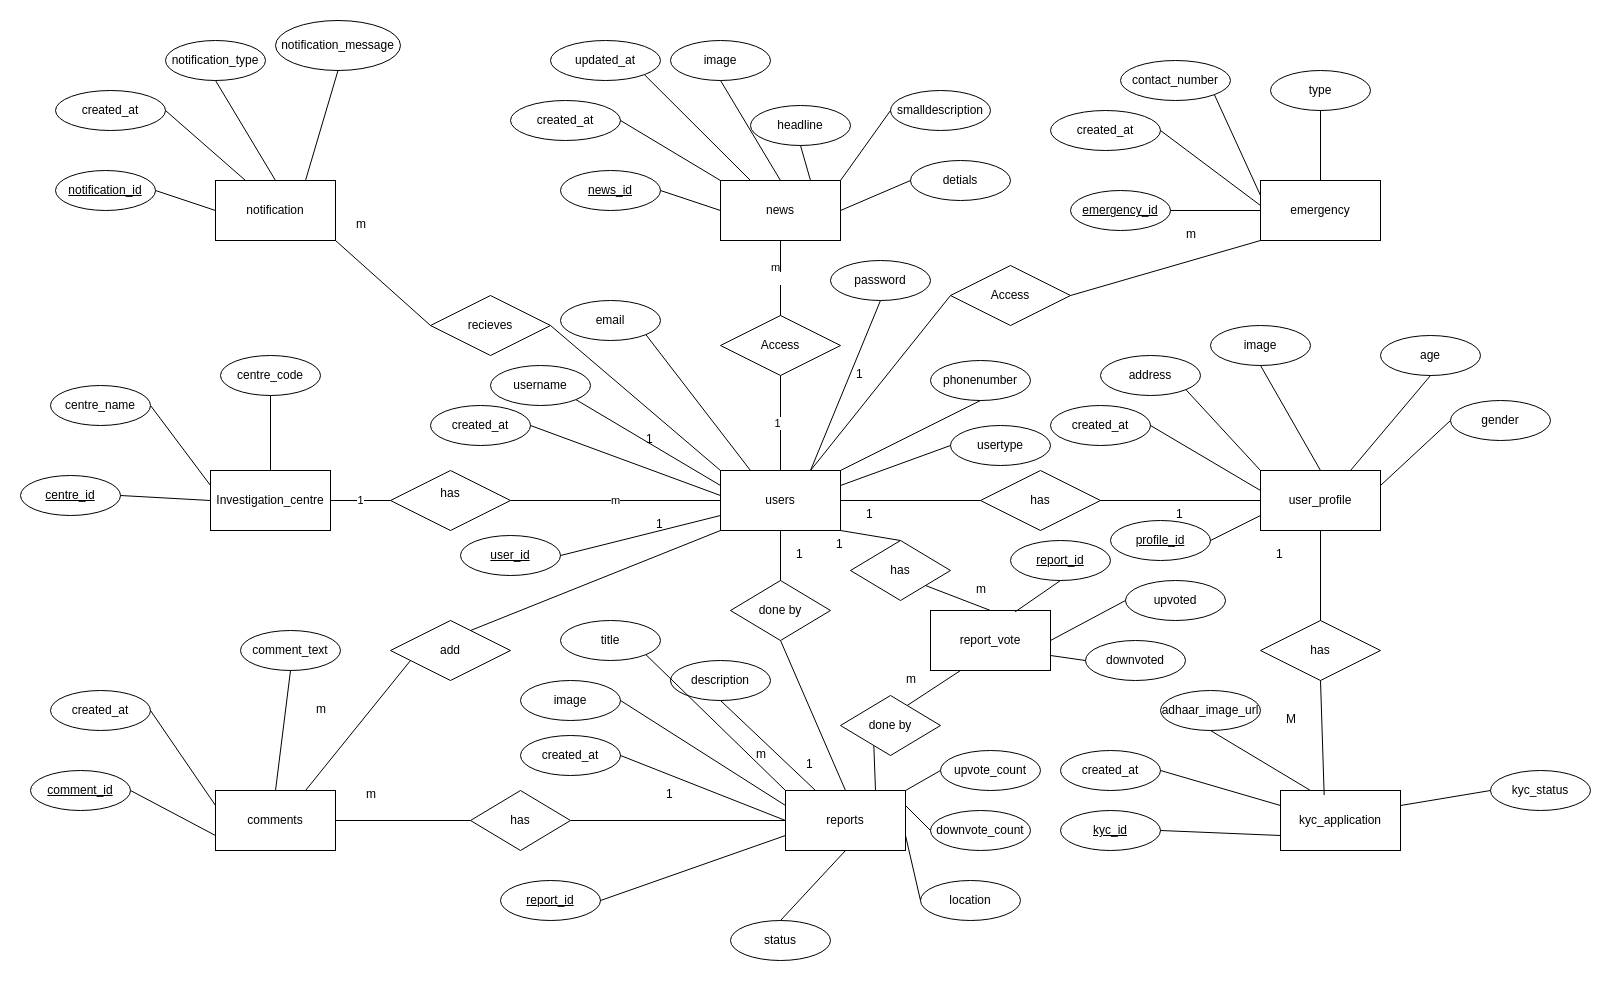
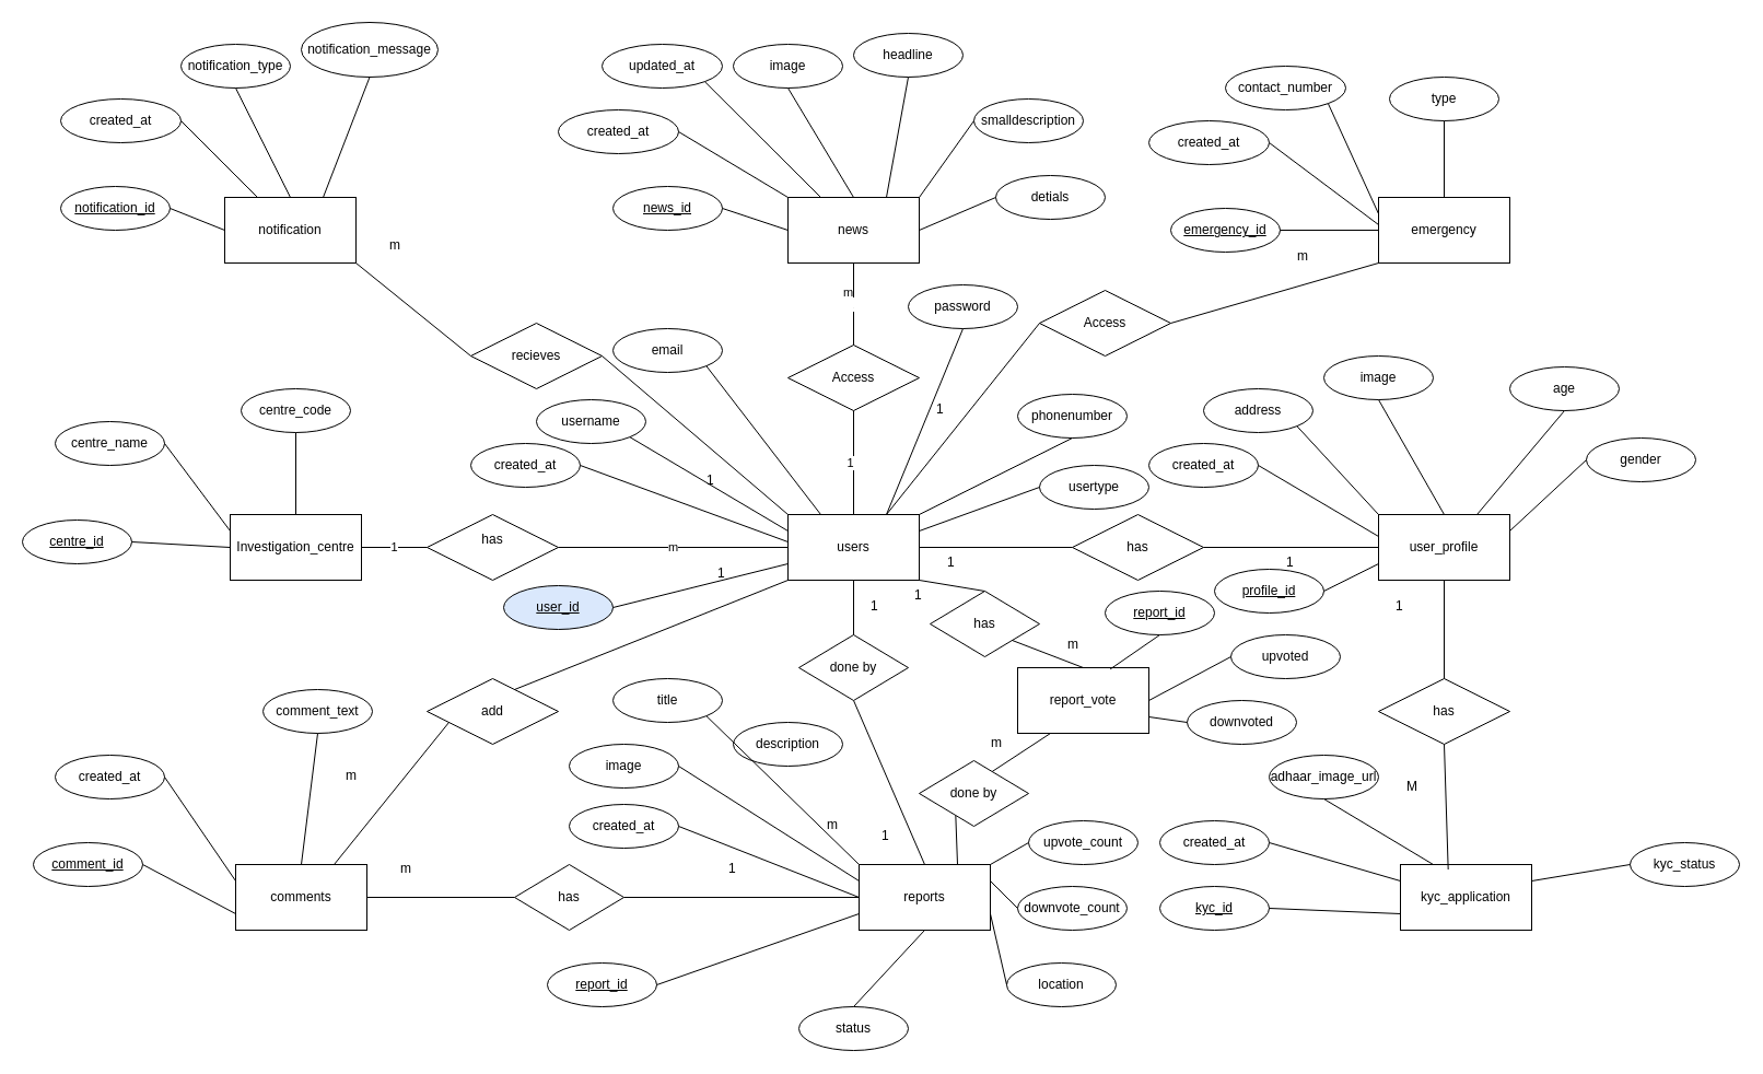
- <mxCell id="104" value="headline" style="ellipse;whiteSpace=wrap;html=1;align=center;" parent="1" vertex="1"><mxGeometry x="750" y="105" width="100" height="40" as="geometry" /></mxCell>
+ <mxCell id="104" value="headline" style="ellipse;whiteSpace=wrap;html=1;align=center;" parent="1" vertex="1"><mxGeometry x="780" y="30" width="100" height="40" as="geometry" /></mxCell>
- <mxCell id="124" value="notification" style="rounded=0;whiteSpace=wrap;html=1;" parent="1" vertex="1"><mxGeometry x="215" y="180" width="120" height="60" as="geometry" /></mxCell>
+ <mxCell id="124" value="notification" style="rounded=0;whiteSpace=wrap;html=1;" parent="1" vertex="1"><mxGeometry x="205" y="180" width="120" height="60" as="geometry" /></mxCell>
- <mxCell id="11" value="user_id" style="ellipse;whiteSpace=wrap;html=1;align=center;fontStyle=4;" parent="1" vertex="1"><mxGeometry x="460" y="535" width="100" height="40" as="geometry" /></mxCell>
+ <mxCell id="11" value="user_id" style="ellipse;whiteSpace=wrap;html=1;align=center;fontStyle=4;fillColor=#dae8fc;" parent="1" vertex="1"><mxGeometry x="460" y="535" width="100" height="40" as="geometry" /></mxCell>
- <mxCell id="30" value="" style="endArrow=none;html=1;rounded=0;exitX=0.5;exitY=1;exitDx=0;exitDy=0;entryX=0.25;entryY=0;entryDx=0;entryDy=0;" parent="1" source="27" target="24" edge="1"><mxGeometry relative="1" as="geometry"><mxPoint x="680" y="720" as="sourcePoint" /><mxPoint x="720" y="755" as="targetPoint" /></mxGeometry></mxCell>
